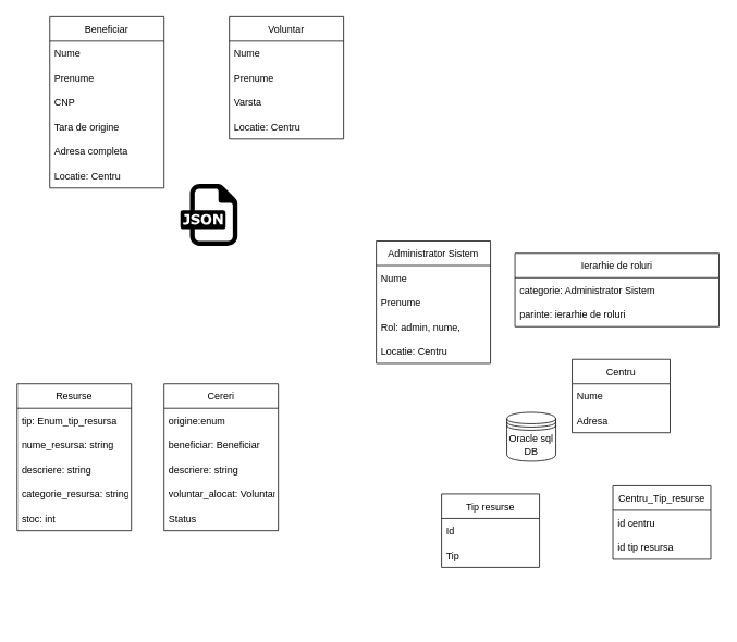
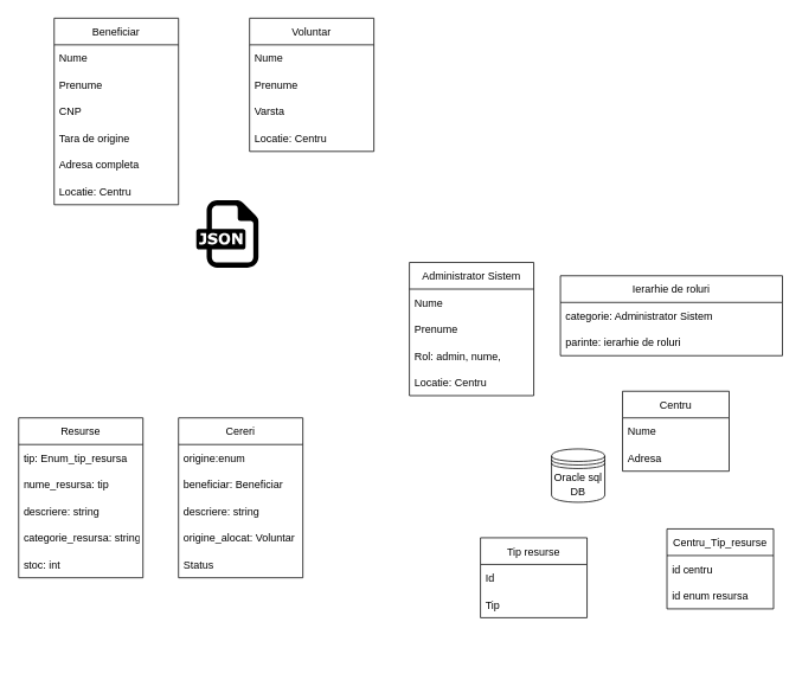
- <mxCell id="19" value="nume_resursa: string" style="text;strokeColor=none;fillColor=none;align=left;verticalAlign=middle;spacingLeft=4;spacingRight=4;overflow=hidden;points=[[0,0.5],[1,0.5]];portConstraint=eastwest;rotatable=0;" parent="17" vertex="1"><mxGeometry y="60" width="140" height="30" as="geometry" /></mxCell>
+ <mxCell id="19" value="nume_resursa: tip" style="text;strokeColor=none;fillColor=none;align=left;verticalAlign=middle;spacingLeft=4;spacingRight=4;overflow=hidden;points=[[0,0.5],[1,0.5]];portConstraint=eastwest;rotatable=0;" parent="17" vertex="1"><mxGeometry y="60" width="140" height="30" as="geometry" /></mxCell>
- <mxCell id="32" value="voluntar_alocat: Voluntar" style="text;strokeColor=none;fillColor=none;align=left;verticalAlign=middle;spacingLeft=4;spacingRight=4;overflow=hidden;points=[[0,0.5],[1,0.5]];portConstraint=eastwest;rotatable=0;" parent="28" vertex="1"><mxGeometry y="120" width="140" height="30" as="geometry" /></mxCell>
+ <mxCell id="32" value="origine_alocat: Voluntar" style="text;strokeColor=none;fillColor=none;align=left;verticalAlign=middle;spacingLeft=4;spacingRight=4;overflow=hidden;points=[[0,0.5],[1,0.5]];portConstraint=eastwest;rotatable=0;" parent="28" vertex="1"><mxGeometry y="120" width="140" height="30" as="geometry" /></mxCell>
- <mxCell id="45" value="id tip resursa" style="text;strokeColor=none;fillColor=none;align=left;verticalAlign=middle;spacingLeft=4;spacingRight=4;overflow=hidden;points=[[0,0.5],[1,0.5]];portConstraint=eastwest;rotatable=0;" vertex="1" parent="43"><mxGeometry y="60" width="120" height="30" as="geometry" /></mxCell>
+ <mxCell id="45" value="id enum resursa" style="text;strokeColor=none;fillColor=none;align=left;verticalAlign=middle;spacingLeft=4;spacingRight=4;overflow=hidden;points=[[0,0.5],[1,0.5]];portConstraint=eastwest;rotatable=0;" vertex="1" parent="43"><mxGeometry y="60" width="120" height="30" as="geometry" /></mxCell>
